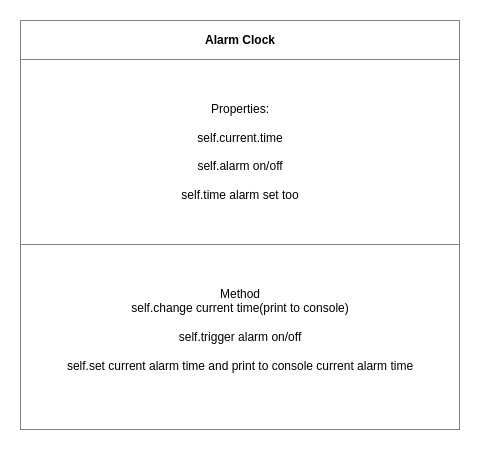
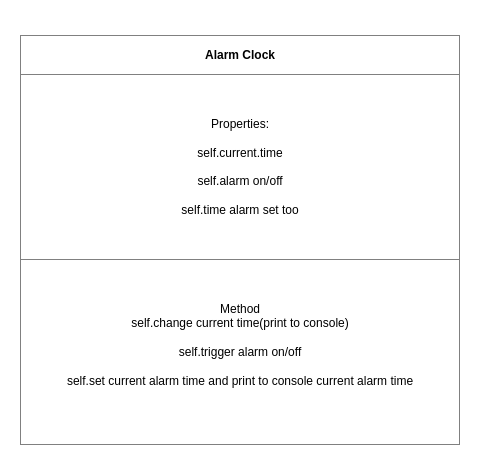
- <mxCell id="2" value="&lt;table border=&quot;1&quot; width=&quot;100%&quot; cellpadding=&quot;4&quot; style=&quot;width: 100% ; height: 100% ; border-collapse: collapse&quot;&gt;&lt;tbody&gt;&lt;tr&gt;&lt;th align=&quot;center&quot;&gt;Alarm Clock&lt;/th&gt;&lt;/tr&gt;&lt;tr&gt;&lt;td align=&quot;center&quot;&gt;Properties:&lt;br&gt;&lt;br&gt;self.current.time&lt;br&gt;&lt;br&gt;self.alarm on/off&lt;br&gt;&lt;br&gt;self.time alarm set too&lt;/td&gt;&lt;/tr&gt;&lt;tr&gt;&lt;td align=&quot;center&quot;&gt;Method&lt;br&gt;self.change current time(print to console)&lt;br&gt;&lt;br&gt;self.trigger alarm on/off&lt;br&gt;&lt;br&gt;self.set current alarm time and print to console current alarm time&lt;br&gt;&lt;br&gt;&lt;/td&gt;&lt;/tr&gt;&lt;/tbody&gt;&lt;/table&gt;" style="text;html=1;strokeColor=none;fillColor=none;overflow=fill;" vertex="1" parent="1"><mxGeometry x="20" y="20" width="440" height="410" as="geometry" /></mxCell>
+ <mxCell id="2" value="&lt;table border=&quot;1&quot; width=&quot;100%&quot; cellpadding=&quot;4&quot; style=&quot;width: 100% ; height: 100% ; border-collapse: collapse&quot;&gt;&lt;tbody&gt;&lt;tr&gt;&lt;th align=&quot;center&quot;&gt;Alarm Clock&lt;/th&gt;&lt;/tr&gt;&lt;tr&gt;&lt;td align=&quot;center&quot;&gt;Properties:&lt;br&gt;&lt;br&gt;self.current.time&lt;br&gt;&lt;br&gt;self.alarm on/off&lt;br&gt;&lt;br&gt;self.time alarm set too&lt;/td&gt;&lt;/tr&gt;&lt;tr&gt;&lt;td align=&quot;center&quot;&gt;Method&lt;br&gt;self.change current time(print to console)&lt;br&gt;&lt;br&gt;self.trigger alarm on/off&lt;br&gt;&lt;br&gt;self.set current alarm time and print to console current alarm time&lt;br&gt;&lt;br&gt;&lt;/td&gt;&lt;/tr&gt;&lt;/tbody&gt;&lt;/table&gt;" style="text;html=1;strokeColor=none;fillColor=none;overflow=fill;" vertex="1" parent="1"><mxGeometry x="20" y="35" width="440" height="410" as="geometry" /></mxCell>
